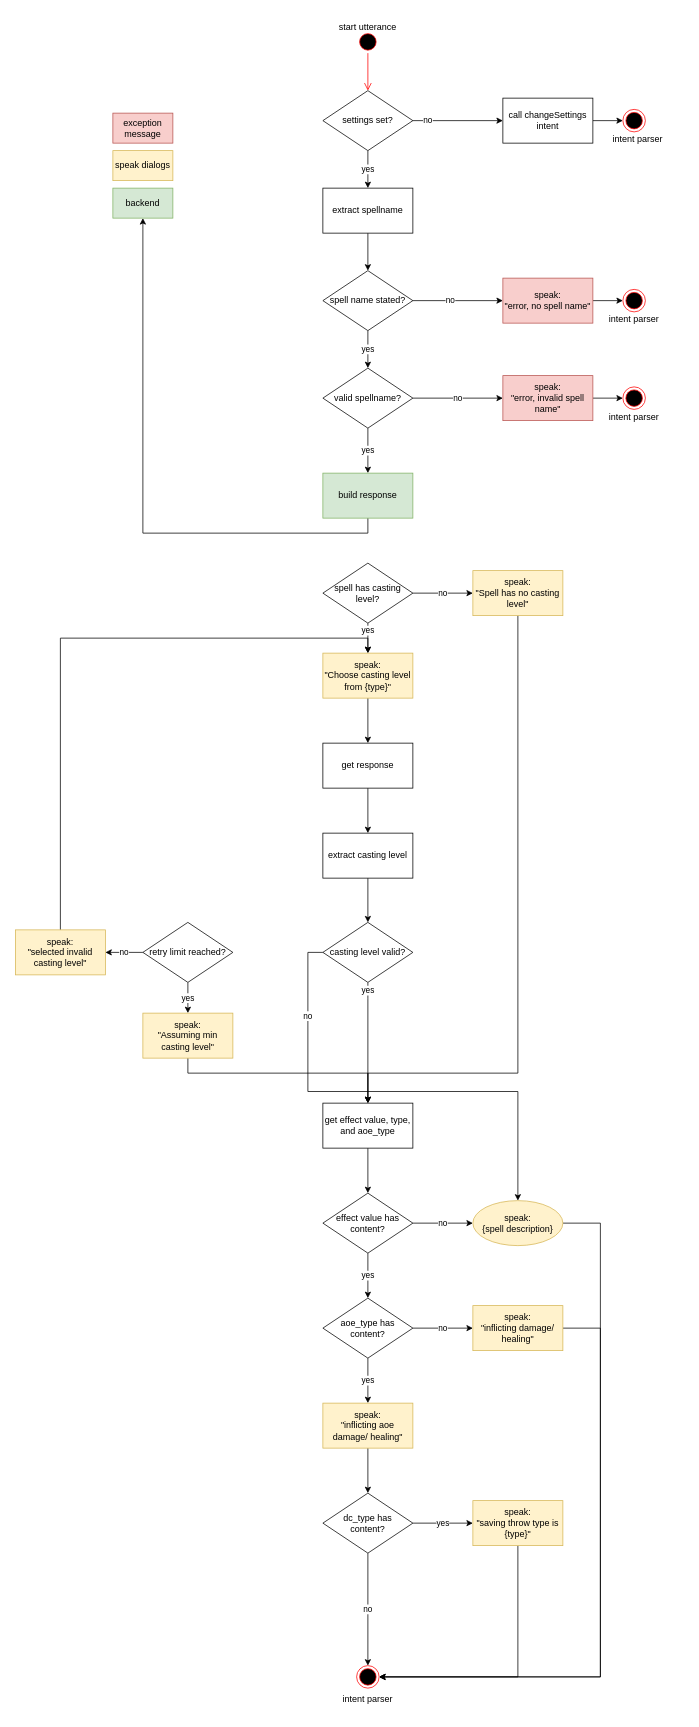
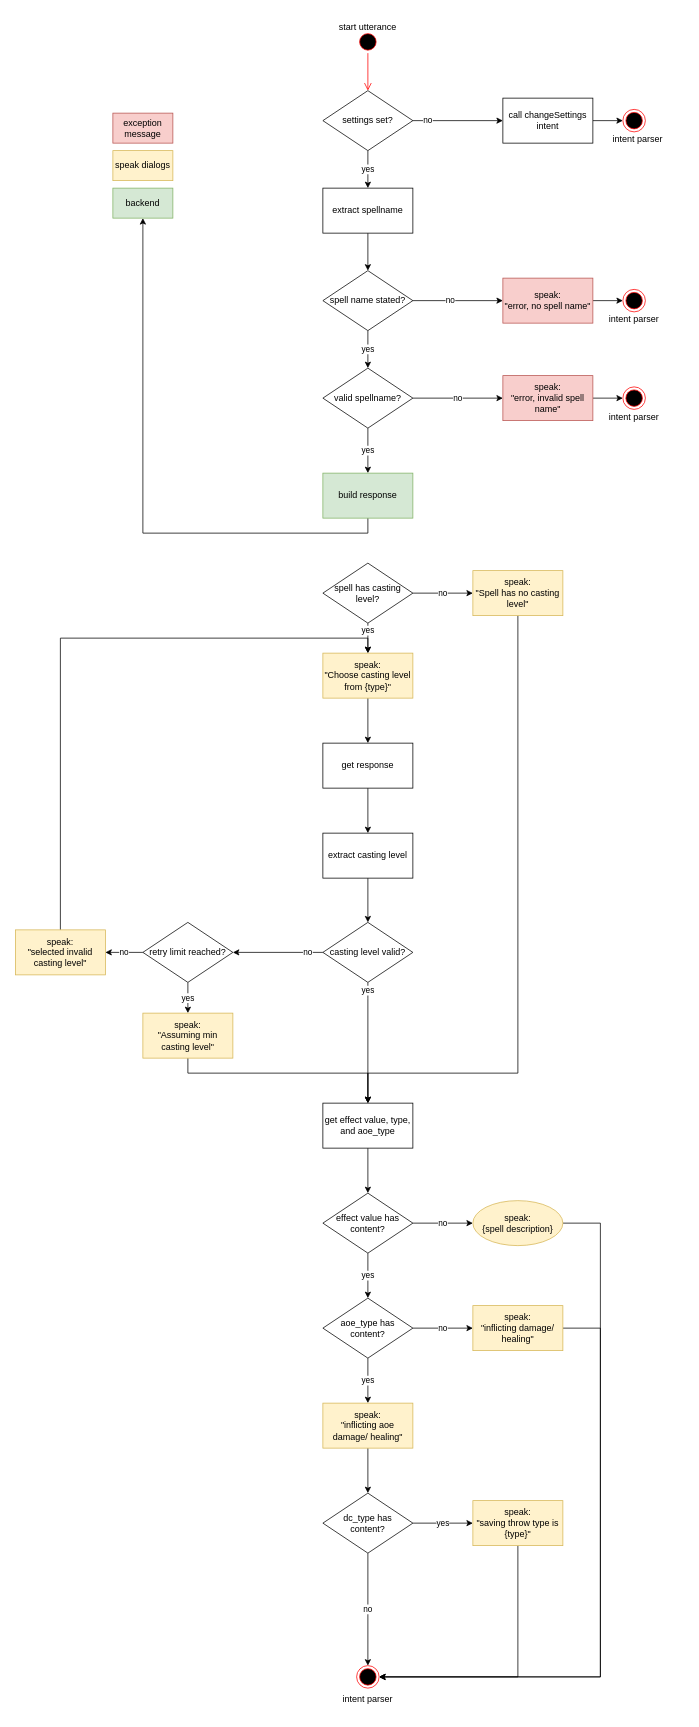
- <mxCell id="45" value="no" style="edgeStyle=orthogonalEdgeStyle;rounded=0;orthogonalLoop=1;jettySize=auto;html=1;exitX=0;exitY=0.5;exitDx=0;exitDy=0;" parent="1" source="47" target="61" edge="1"><mxGeometry x="-0.667" relative="1" as="geometry"><mxPoint as="offset" /></mxGeometry></mxCell>
+ <mxCell id="45" value="no" style="edgeStyle=orthogonalEdgeStyle;rounded=0;orthogonalLoop=1;jettySize=auto;html=1;exitX=0;exitY=0.5;exitDx=0;exitDy=0;" parent="1" source="47" target="50" edge="1"><mxGeometry x="-0.667" relative="1" as="geometry"><mxPoint as="offset" /></mxGeometry></mxCell>
